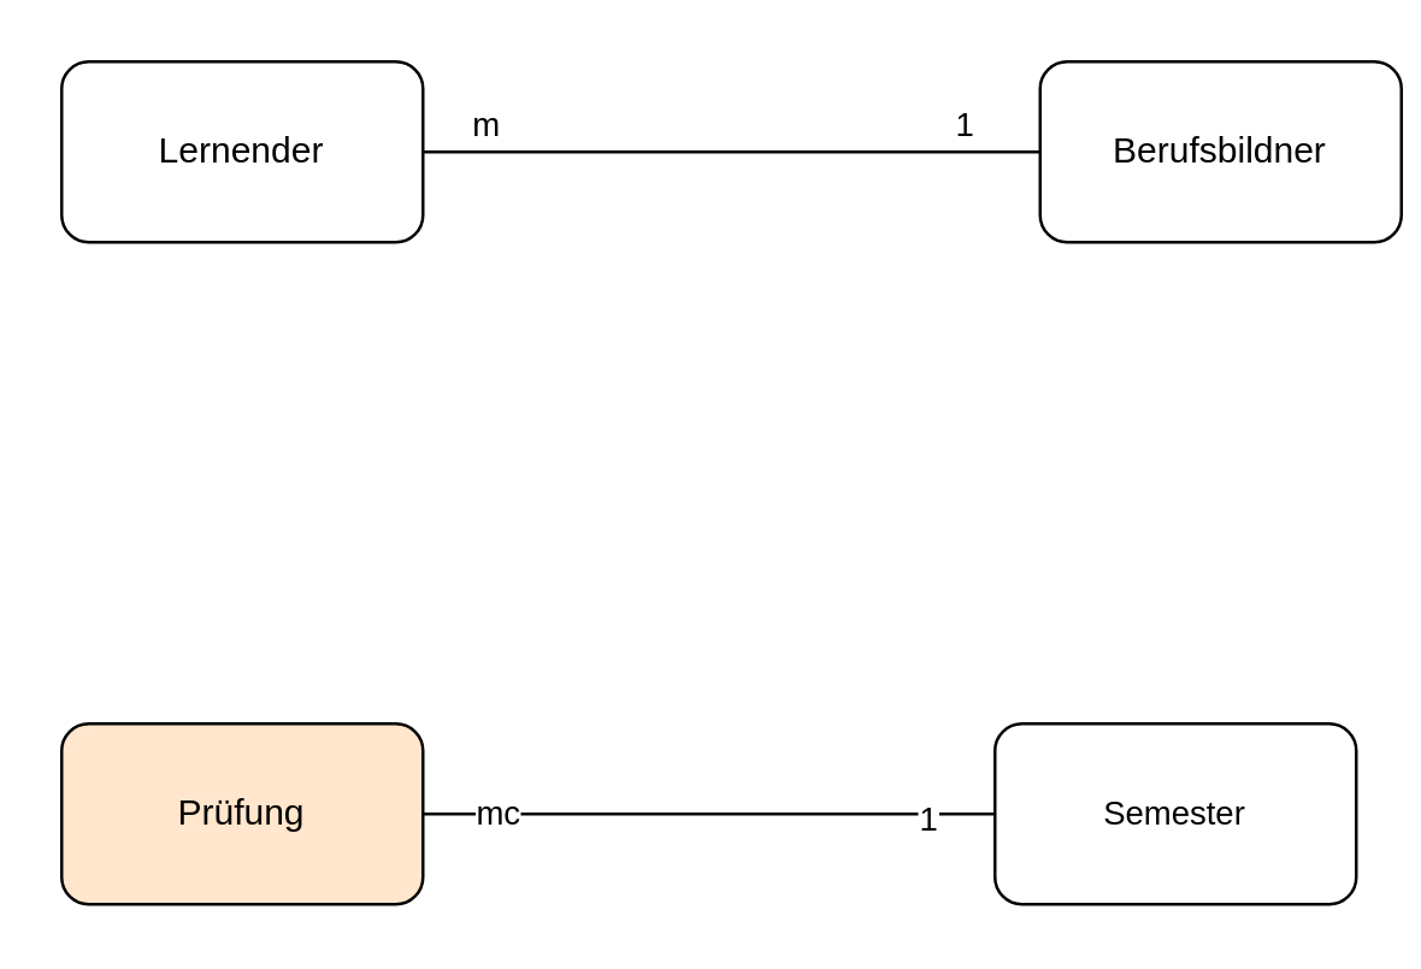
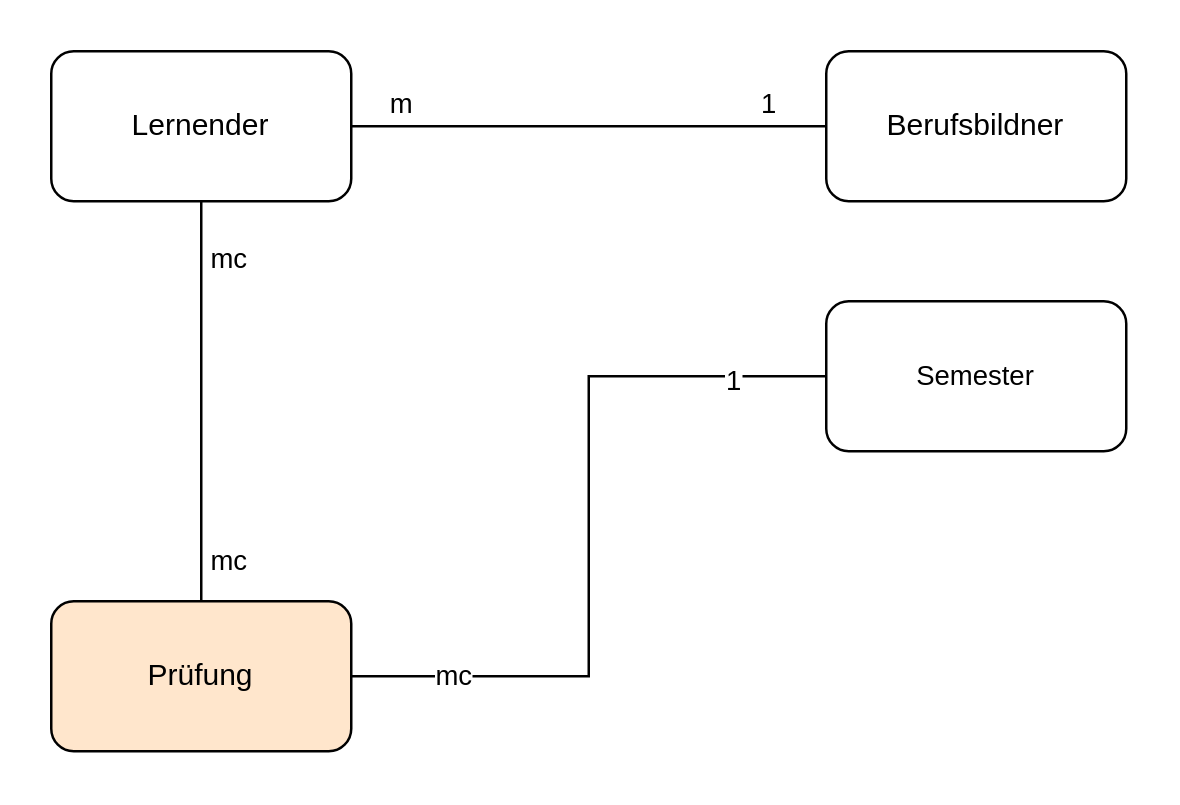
- <mxCell id="9" value="Berufsbildner" style="rounded=1;whiteSpace=wrap;html=1;" vertex="1" parent="1"><mxGeometry x="345" y="20" width="120" height="60" as="geometry" /></mxCell>
+ <mxCell id="9" value="Berufsbildner" style="rounded=1;whiteSpace=wrap;html=1;" vertex="1" parent="1"><mxGeometry x="330" y="20" width="120" height="60" as="geometry" /></mxCell>
+ <mxCell id="2" value="" style="edgeStyle=orthogonalEdgeStyle;rounded=0;orthogonalLoop=1;jettySize=auto;html=1;endArrow=none;startFill=0;" edge="1" parent="1" source="5" target="13"><mxGeometry relative="1" as="geometry" /></mxCell>
+ <mxCell id="3" value="mc" style="edgeLabel;html=1;align=center;verticalAlign=middle;resizable=0;points=[];" vertex="1" connectable="0" parent="2"><mxGeometry x="-0.726" y="1" relative="1" as="geometry"><mxPoint x="9" as="offset" /></mxGeometry></mxCell>
+ <mxCell id="4" value="mc" style="edgeLabel;html=1;align=center;verticalAlign=middle;resizable=0;points=[];" vertex="1" connectable="0" parent="2"><mxGeometry x="0.782" y="1" relative="1" as="geometry"><mxPoint x="9" as="offset" /></mxGeometry></mxCell>
- <mxCell id="14" value="Semester" style="rounded=1;whiteSpace=wrap;html=1;fontFamily=Helvetica;fontSize=11;fontColor=default;labelBackgroundColor=default;" vertex="1" parent="1"><mxGeometry x="330" y="240" width="120" height="60" as="geometry" /></mxCell>
+ <mxCell id="14" value="Semester" style="rounded=1;whiteSpace=wrap;html=1;fontFamily=Helvetica;fontSize=11;fontColor=default;labelBackgroundColor=default;" vertex="1" parent="1"><mxGeometry x="330" y="120" width="120" height="60" as="geometry" /></mxCell>
